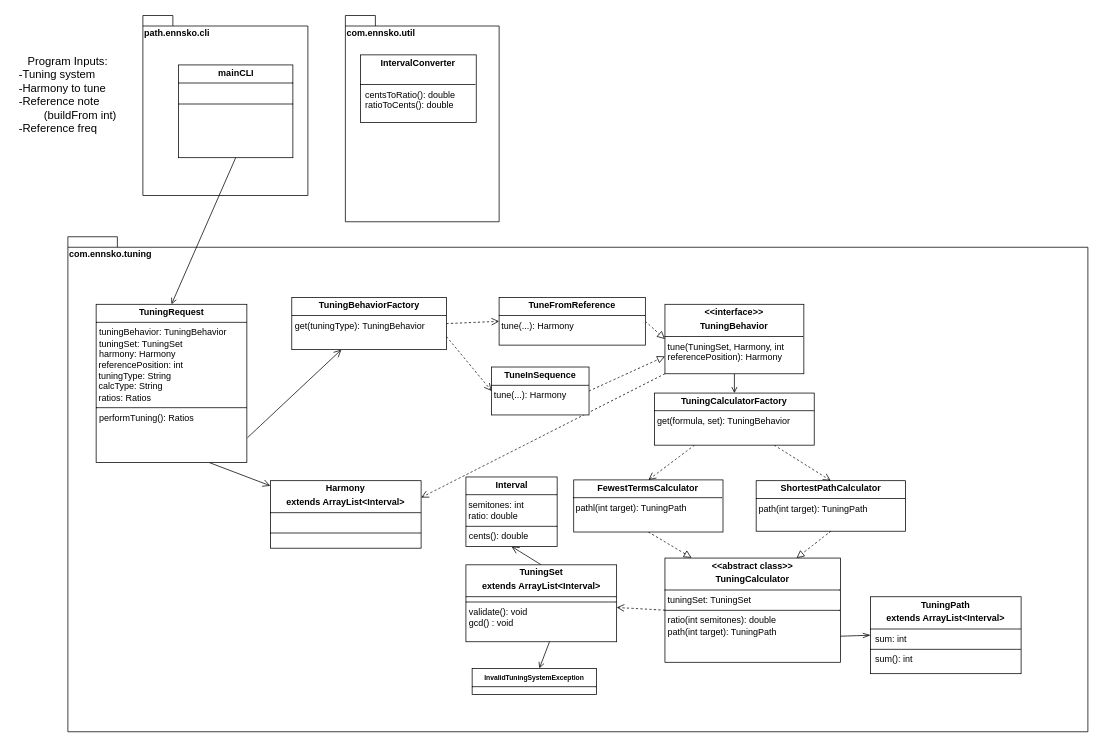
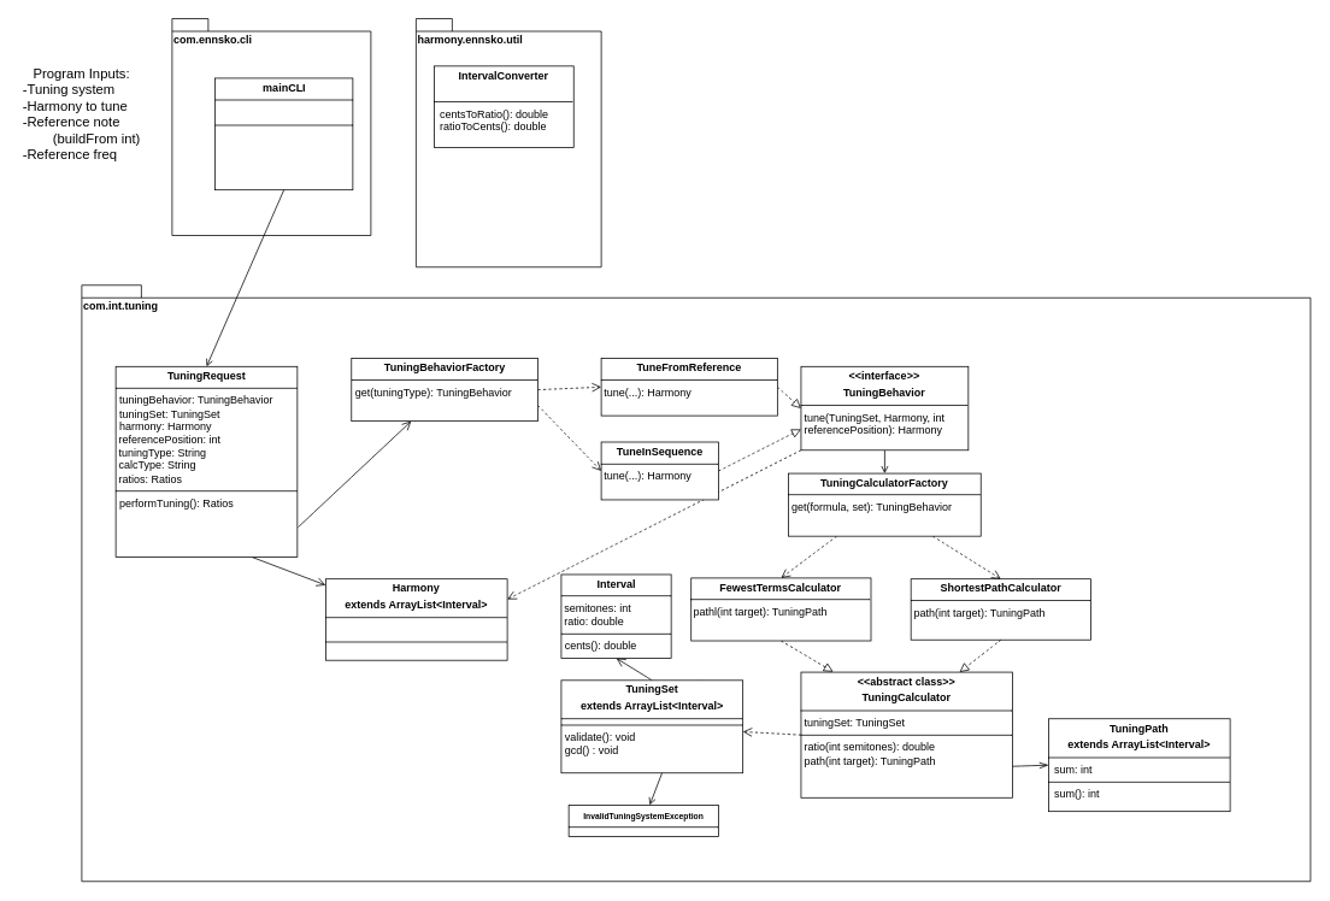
- <mxCell id="2" value="path.ennsko.cli" style="shape=folder;fontStyle=1;spacingTop=10;tabWidth=40;tabHeight=14;tabPosition=left;html=1;whiteSpace=wrap;verticalAlign=top;align=left;container=1;collapsible=0;" parent="1" vertex="1"><mxGeometry x="190" y="20" width="220" height="240" as="geometry"><mxRectangle x="25" y="40" width="160" height="40" as="alternateBounds" /></mxGeometry></mxCell>
+ <mxCell id="2" value="com.ennsko.cli" style="shape=folder;fontStyle=1;spacingTop=10;tabWidth=40;tabHeight=14;tabPosition=left;html=1;whiteSpace=wrap;verticalAlign=top;align=left;container=1;collapsible=0;" parent="1" vertex="1"><mxGeometry x="190" y="20" width="220" height="240" as="geometry"><mxRectangle x="25" y="40" width="160" height="40" as="alternateBounds" /></mxGeometry></mxCell>
- <mxCell id="36" value="com.ennsko.util" style="shape=folder;fontStyle=1;spacingTop=10;tabWidth=40;tabHeight=14;tabPosition=left;html=1;whiteSpace=wrap;verticalAlign=top;align=left;container=1;collapsible=0;" parent="1" vertex="1"><mxGeometry x="460" y="20" width="205" height="275" as="geometry" /></mxCell>
+ <mxCell id="36" value="harmony.ennsko.util" style="shape=folder;fontStyle=1;spacingTop=10;tabWidth=40;tabHeight=14;tabPosition=left;html=1;whiteSpace=wrap;verticalAlign=top;align=left;container=1;collapsible=0;" parent="1" vertex="1"><mxGeometry x="460" y="20" width="205" height="275" as="geometry" /></mxCell>
- <mxCell id="4" value="com.ennsko.tuning" style="shape=folder;fontStyle=1;spacingTop=10;tabWidth=40;tabHeight=14;tabPosition=left;html=1;whiteSpace=wrap;verticalAlign=top;align=left;container=1;recursiveResize=1;collapsible=0;" parent="1" vertex="1"><mxGeometry x="90" y="315" width="1360" height="660" as="geometry" /></mxCell>
+ <mxCell id="4" value="com.int.tuning" style="shape=folder;fontStyle=1;spacingTop=10;tabWidth=40;tabHeight=14;tabPosition=left;html=1;whiteSpace=wrap;verticalAlign=top;align=left;container=1;recursiveResize=1;collapsible=0;" parent="1" vertex="1"><mxGeometry x="90" y="315" width="1360" height="660" as="geometry" /></mxCell>
- <mxCell id="23" value="&lt;p style=&quot;margin:0px;margin-top:4px;text-align:center;&quot;&gt;&lt;b&gt;TuneInSequence&lt;/b&gt;&lt;/p&gt;&lt;hr size=&quot;1&quot; style=&quot;border-style:solid;&quot;&gt;&amp;nbsp;tune(...): Harmony" style="verticalAlign=top;align=left;overflow=fill;html=1;whiteSpace=wrap;" parent="4" vertex="1"><mxGeometry x="564.959" y="173.684" width="129.919" height="63.916" as="geometry" /></mxCell>
+ <mxCell id="23" value="&lt;p style=&quot;margin:0px;margin-top:4px;text-align:center;&quot;&gt;&lt;b&gt;TuneInSequence&lt;/b&gt;&lt;/p&gt;&lt;hr size=&quot;1&quot; style=&quot;border-style:solid;&quot;&gt;&amp;nbsp;tune(...): Harmony" style="verticalAlign=top;align=left;overflow=fill;html=1;whiteSpace=wrap;" parent="4" vertex="1"><mxGeometry x="574.959" y="173.684" width="129.919" height="63.916" as="geometry" /></mxCell>
